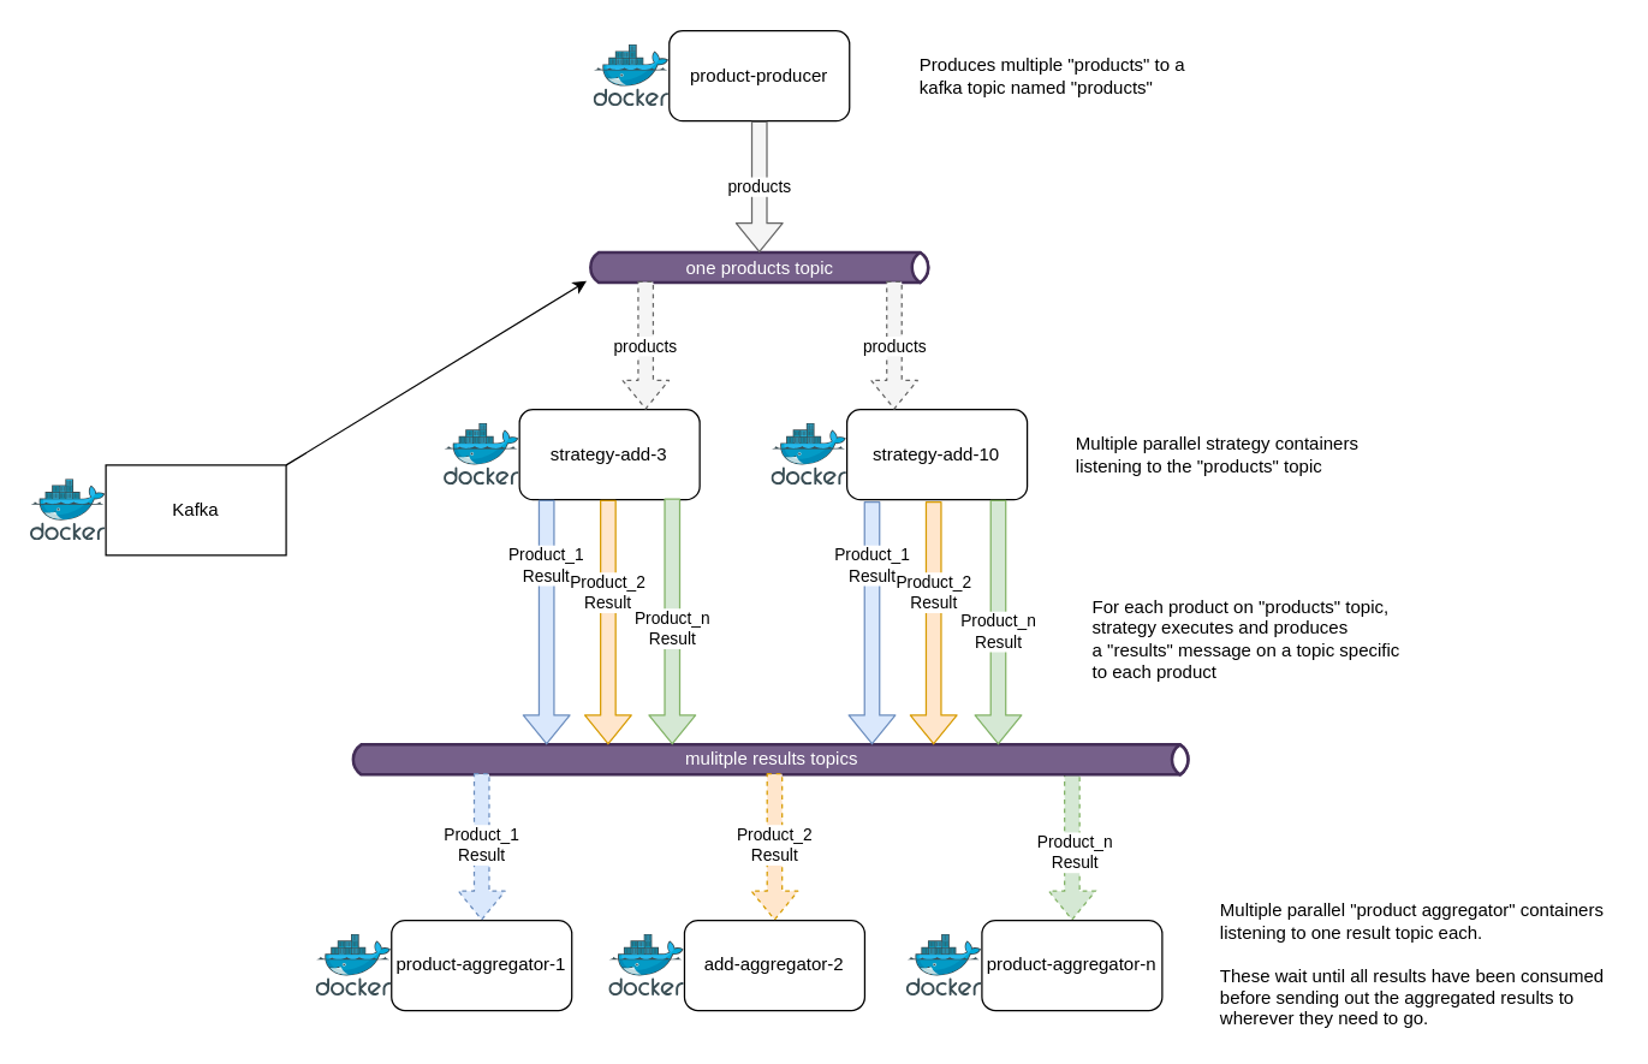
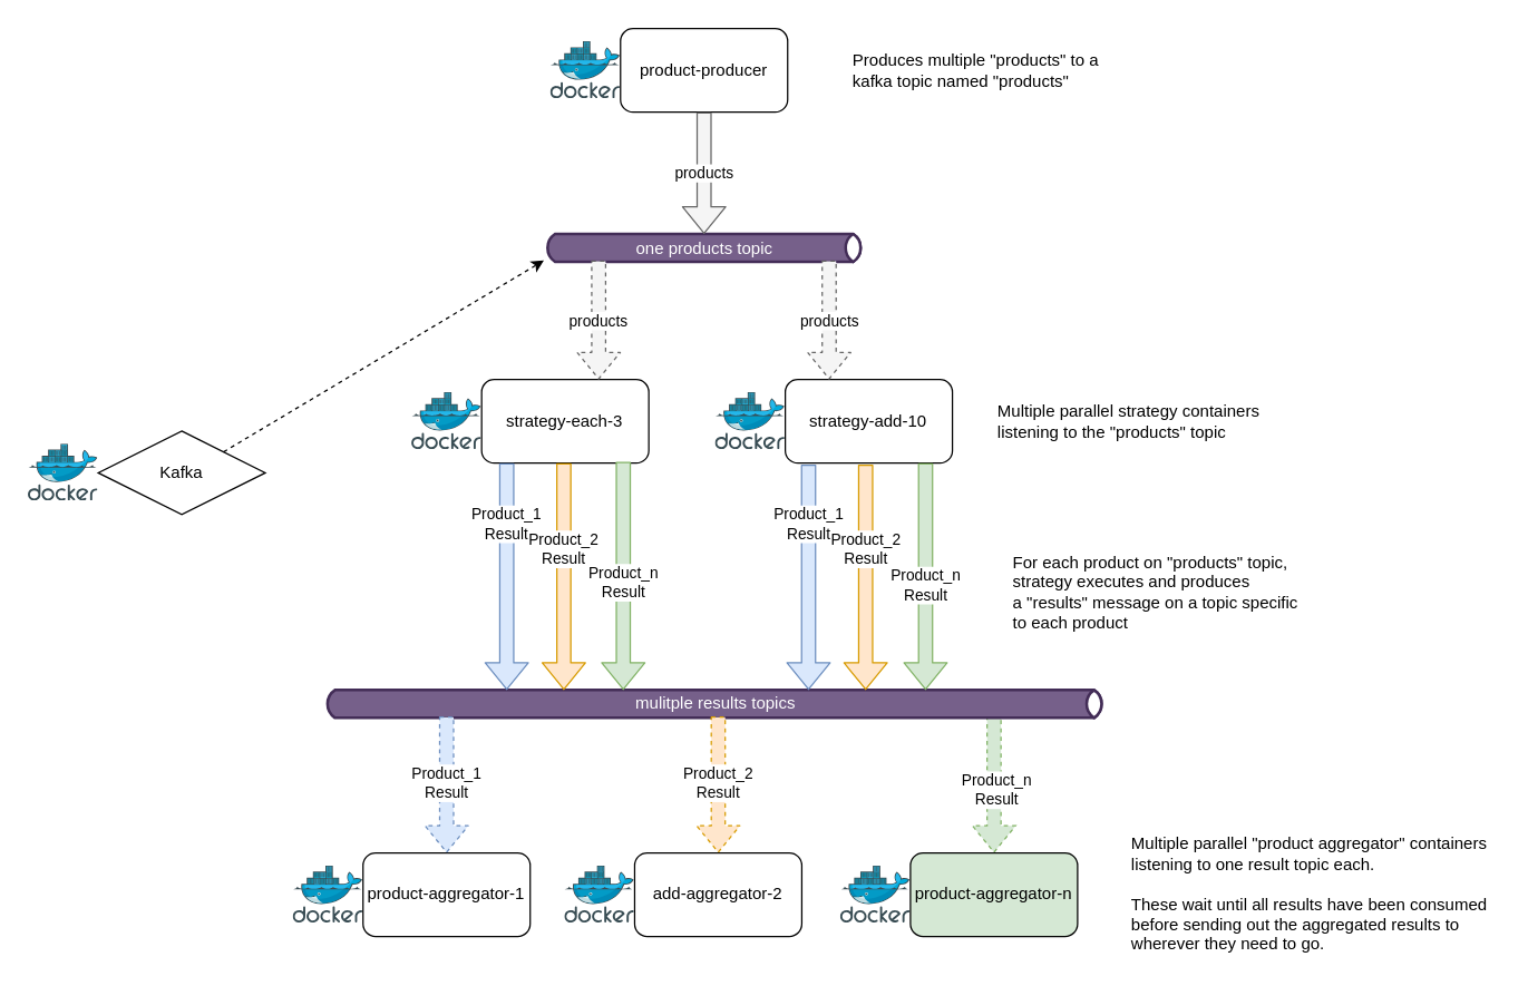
- <mxCell id="7" value="" style="endArrow=classic;html=1;exitX=1;exitY=0;exitDx=0;exitDy=0;" parent="1" source="5" target="3" edge="1"><mxGeometry width="50" height="50" relative="1" as="geometry"><mxPoint x="117" y="351.5" as="sourcePoint" /><mxPoint x="247" y="252" as="targetPoint" /></mxGeometry></mxCell>
+ <mxCell id="7" value="" style="endArrow=classic;html=1;exitX=1;exitY=0;exitDx=0;exitDy=0;dashed=1;" parent="1" source="5" target="3" edge="1"><mxGeometry width="50" height="50" relative="1" as="geometry"><mxPoint x="117" y="351.5" as="sourcePoint" /><mxPoint x="247" y="252" as="targetPoint" /></mxGeometry></mxCell>
- <mxCell id="12" value="strategy-add-3" style="rounded=1;whiteSpace=wrap;html=1;" parent="10" vertex="1"><mxGeometry x="70.3" width="120" height="60" as="geometry" /></mxCell>
+ <mxCell id="12" value="strategy-each-3" style="rounded=1;whiteSpace=wrap;html=1;" parent="10" vertex="1"><mxGeometry x="70.3" width="120" height="60" as="geometry" /></mxCell>
- <mxCell id="5" value="Kafka" style="rounded=0;whiteSpace=wrap;html=1;" parent="1" vertex="1"><mxGeometry x="70" y="309" width="120" height="60" as="geometry" /></mxCell>
+ <mxCell id="5" value="Kafka" style="rhombus;whiteSpace=wrap;html=1;" parent="1" vertex="1"><mxGeometry x="70" y="309" width="120" height="60" as="geometry" /></mxCell>
- <mxCell id="32" value="product-aggregator-n" style="rounded=1;whiteSpace=wrap;html=1;" parent="31" vertex="1"><mxGeometry x="68.15" width="120" height="60" as="geometry" /></mxCell>
+ <mxCell id="32" value="product-aggregator-n" style="rounded=1;whiteSpace=wrap;html=1;fillColor=#d5e8d4;" parent="31" vertex="1"><mxGeometry x="68.15" width="120" height="60" as="geometry" /></mxCell>
